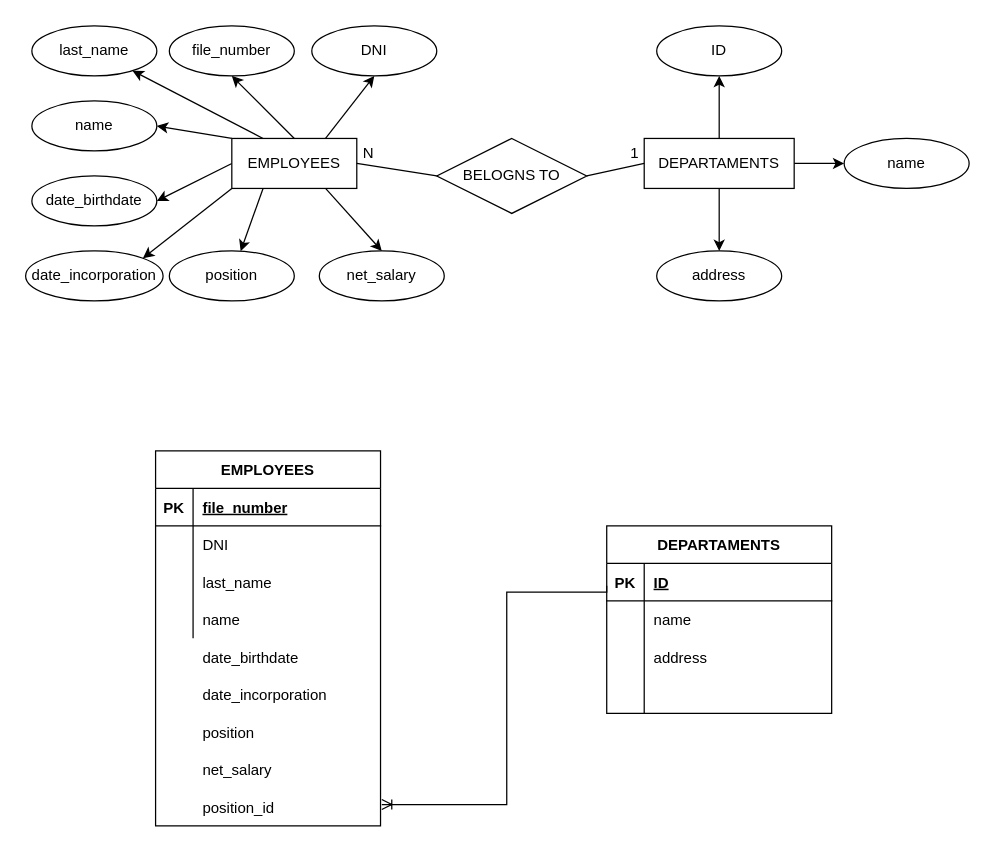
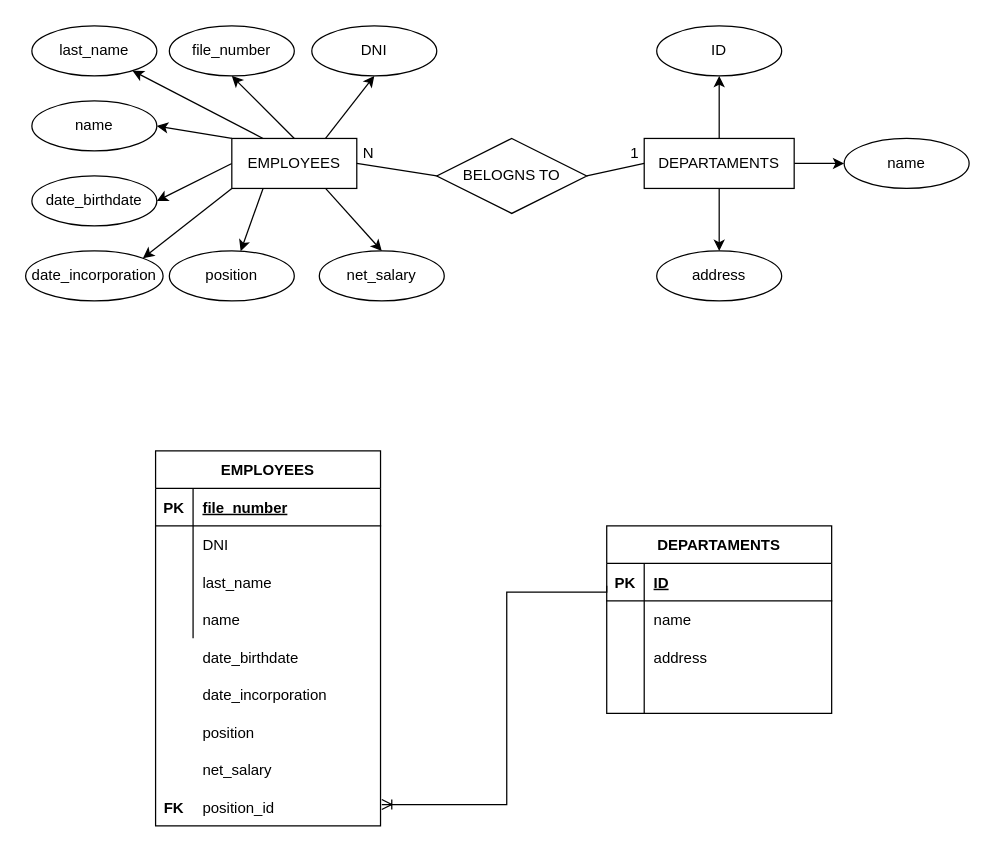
+ <mxCell id="53" value="FK" style="shape=partialRectangle;connectable=0;fillColor=none;top=0;left=0;bottom=0;right=0;fontStyle=1;overflow=hidden;" vertex="1" parent="1"><mxGeometry x="124" y="630" width="30.0" height="30" as="geometry"><mxRectangle width="30.0" height="30" as="alternateBounds" /></mxGeometry></mxCell>
